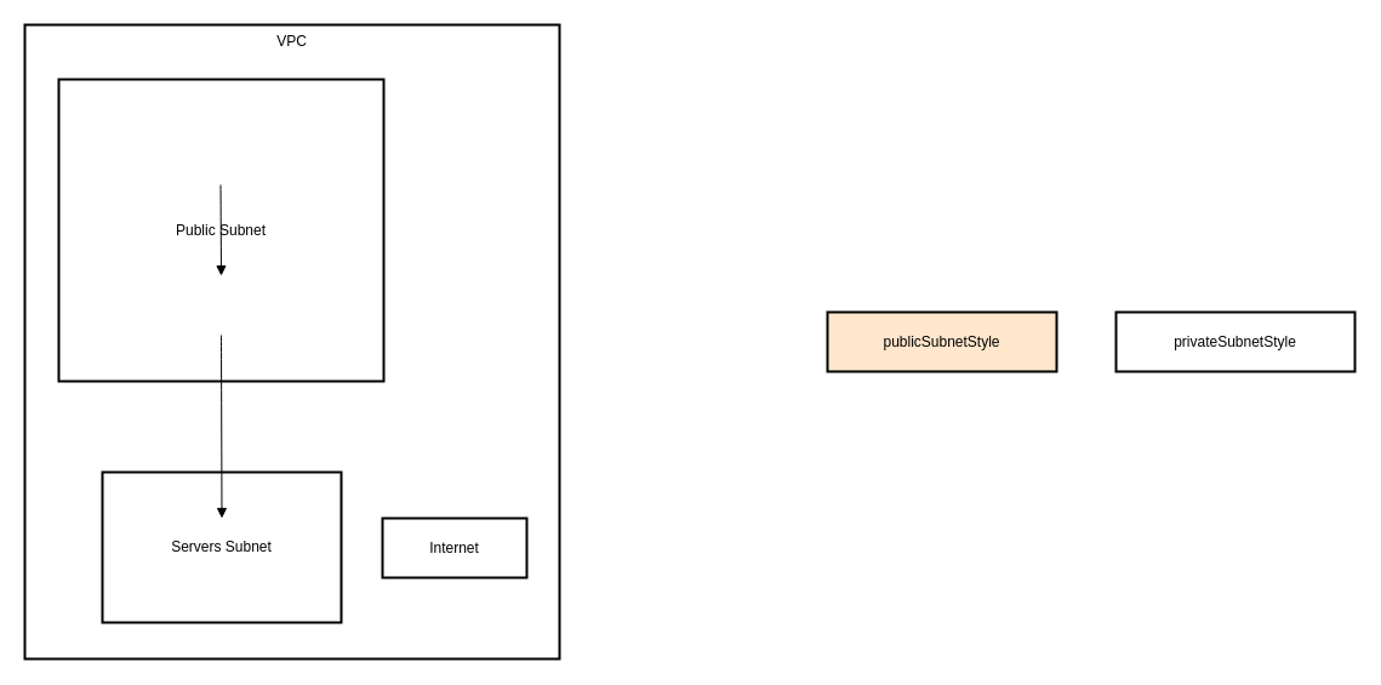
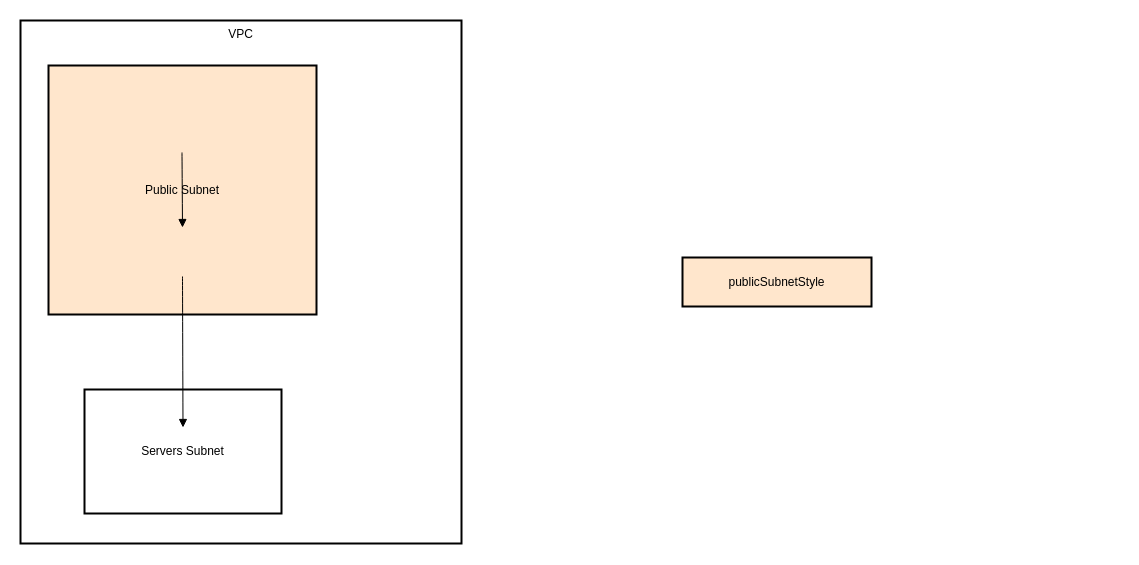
- <mxCell id="7" value="Public Subnet" style="whiteSpace=wrap;strokeWidth=2;" vertex="1" parent="2"><mxGeometry x="28" y="45" width="268" height="249" as="geometry" /></mxCell>
+ <mxCell id="7" value="Public Subnet" style="whiteSpace=wrap;strokeWidth=2;fillColor=#ffe6cc;" vertex="1" parent="2"><mxGeometry x="28" y="45" width="268" height="249" as="geometry" /></mxCell>
- <mxCell id="12" value="privateSubnetStyle" style="whiteSpace=wrap;strokeWidth=2;" vertex="1" parent="1"><mxGeometry x="920" y="257" width="197" height="49" as="geometry" /></mxCell>
- <mxCell id="8" value="Internet" style="whiteSpace=wrap;strokeWidth=2;" vertex="1" parent="2"><mxGeometry x="295" y="407" width="119" height="49" as="geometry" /></mxCell>
